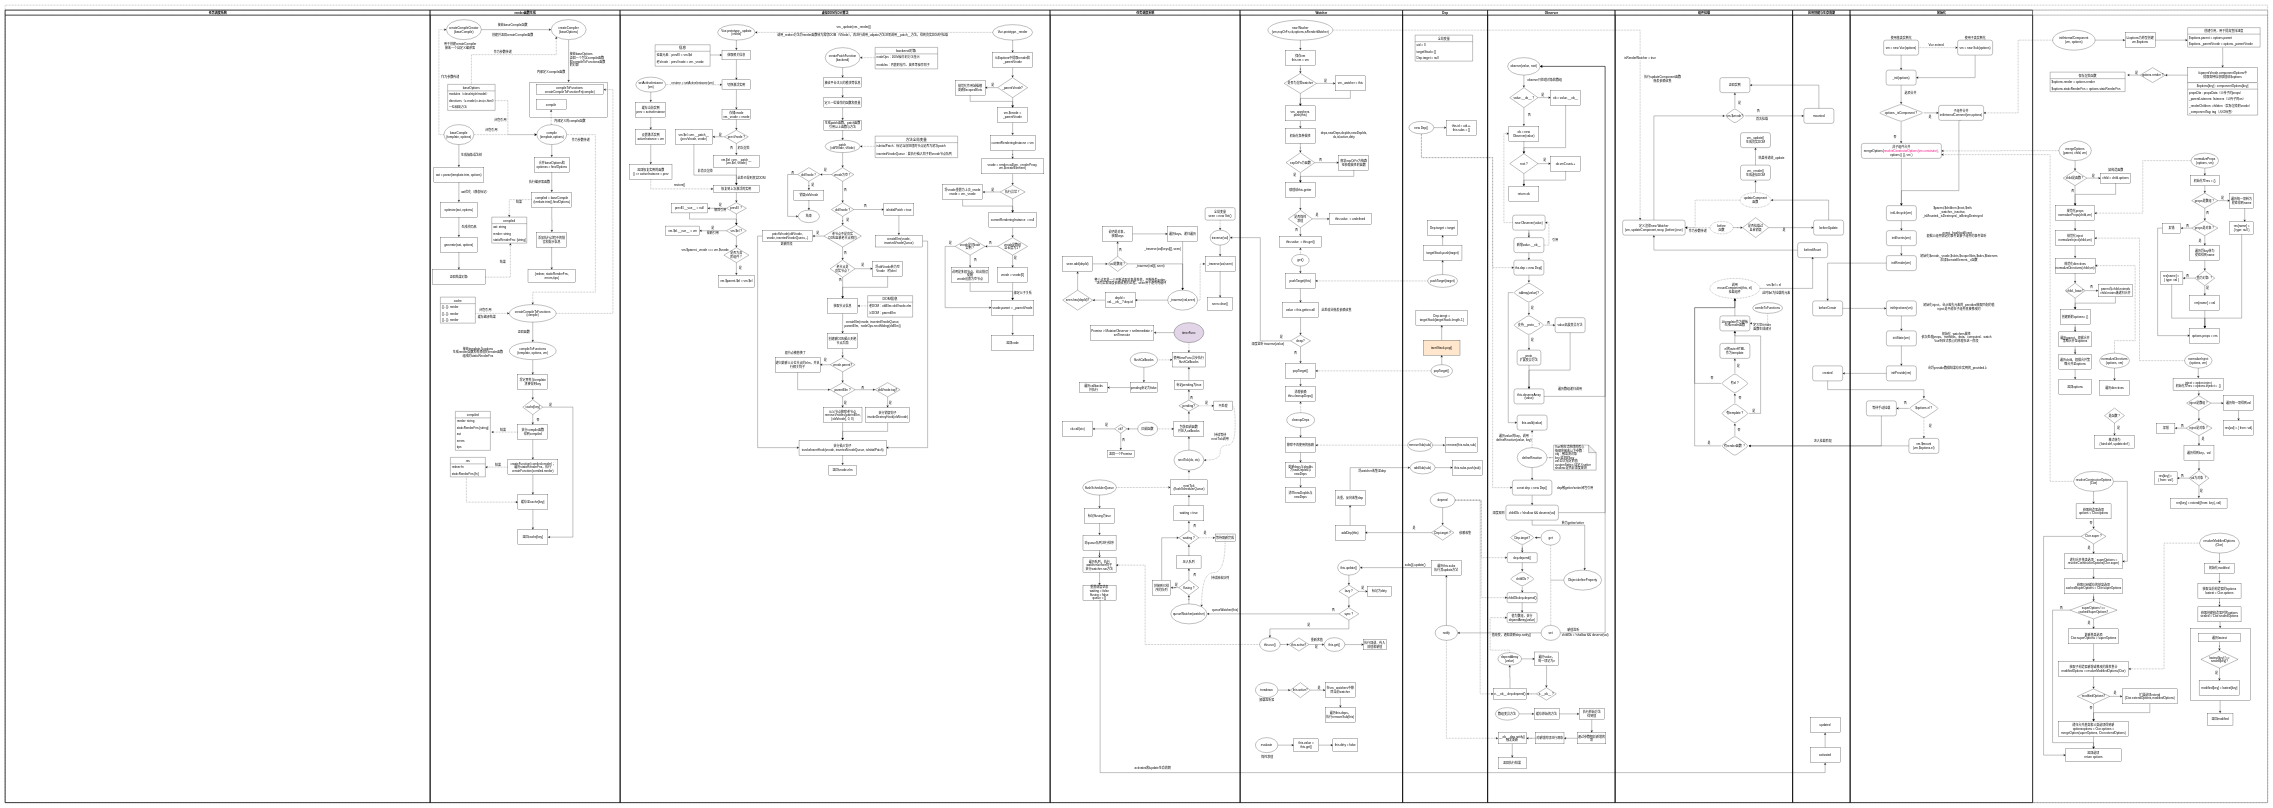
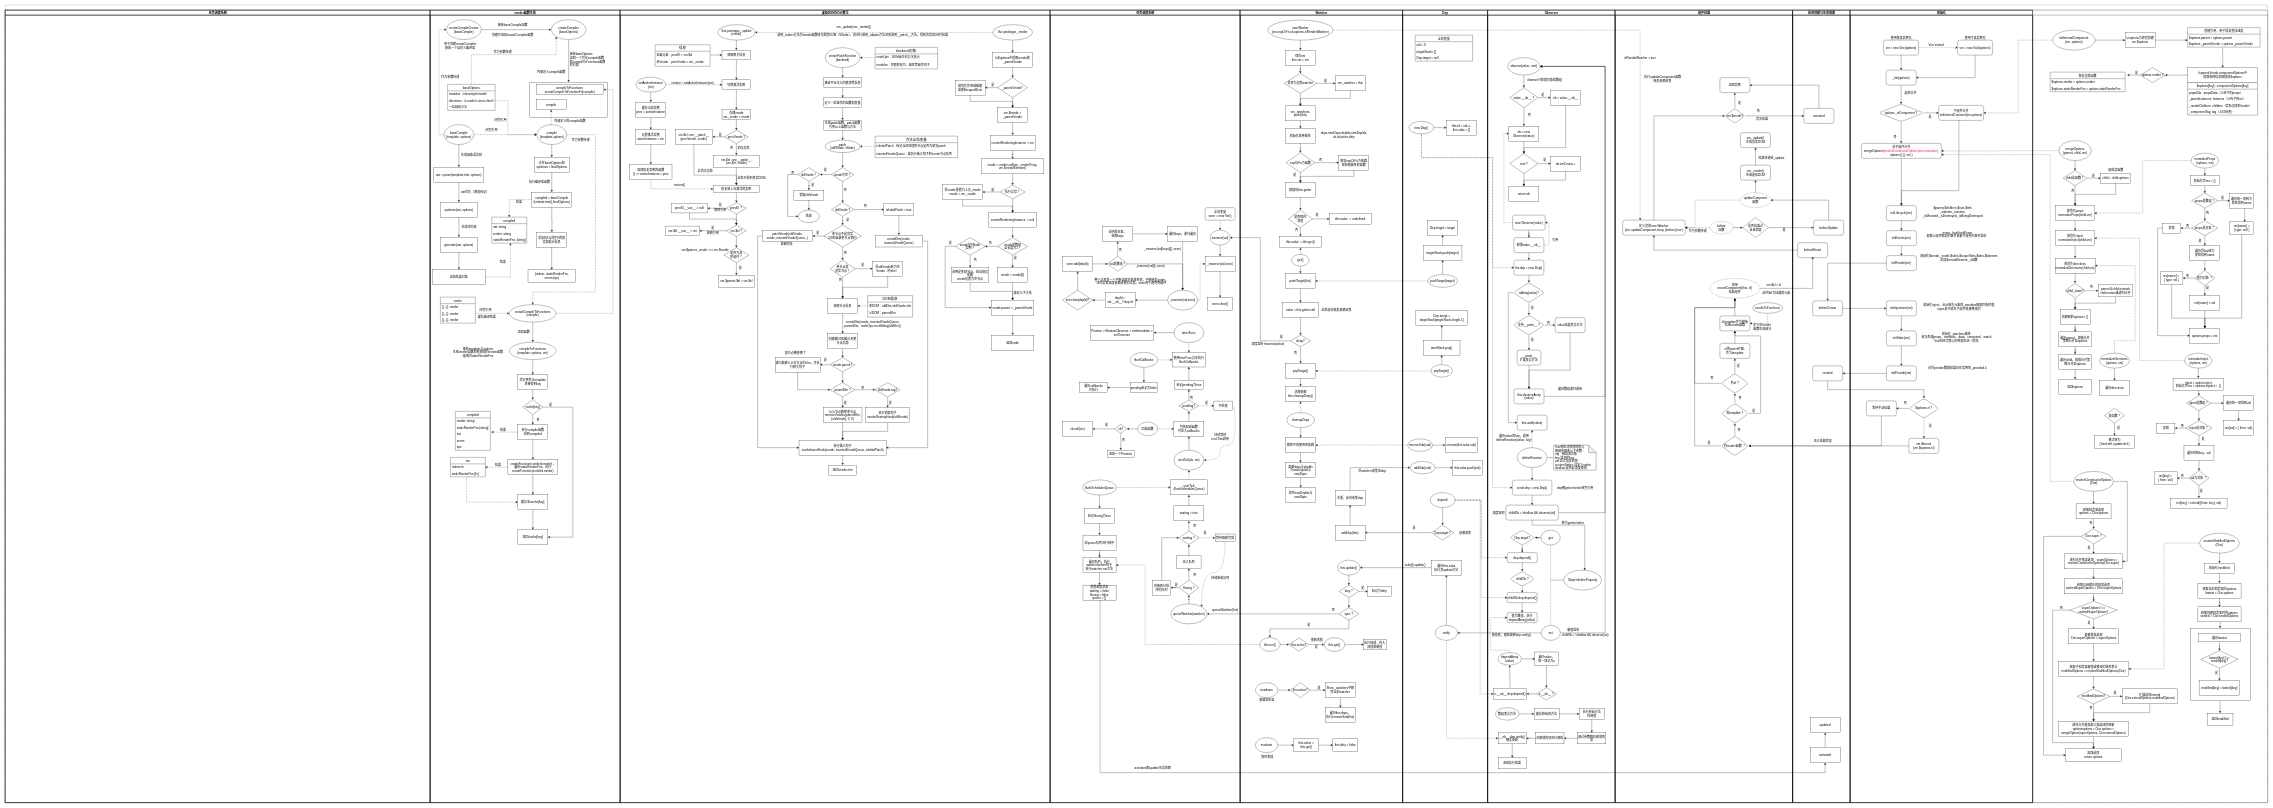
- <mxCell id="321" value="timerFunc" style="ellipse;whiteSpace=wrap;html=1;fillColor=#e1d5e7;" parent="266" vertex="1"><mxGeometry x="365" width="120" height="80" as="geometry" /></mxCell>
+ <mxCell id="321" value="timerFunc" style="ellipse;whiteSpace=wrap;html=1;" parent="266" vertex="1"><mxGeometry x="365" width="120" height="80" as="geometry" /></mxCell>
- <mxCell id="500" value="taretStack.pop()" style="whiteSpace=wrap;html=1;fillColor=#ffe6cc;" parent="468" vertex="1"><mxGeometry x="62.62" y="1220" width="146.91" height="60" as="geometry" /></mxCell>
+ <mxCell id="500" value="taretStack.pop()" style="whiteSpace=wrap;html=1;" parent="468" vertex="1"><mxGeometry x="62.62" y="1220" width="146.91" height="60" as="geometry" /></mxCell>
